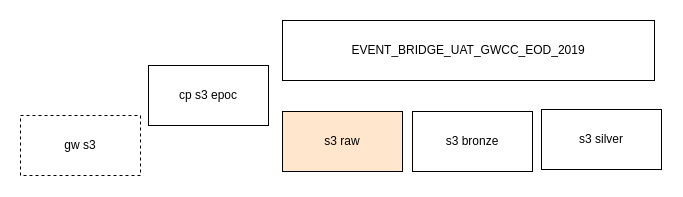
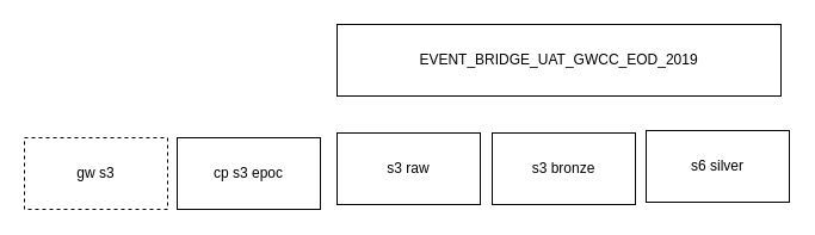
- <mxCell id="2" value="cp s3 epoc" style="rounded=0;whiteSpace=wrap;html=1;" parent="1" vertex="1"><mxGeometry x="148" y="65" width="120" height="60" as="geometry" /></mxCell>
+ <mxCell id="2" value="cp s3 epoc" style="rounded=0;whiteSpace=wrap;html=1;" parent="1" vertex="1"><mxGeometry x="148" y="115" width="120" height="60" as="geometry" /></mxCell>
- <mxCell id="7" value="s3 silver" style="rounded=0;whiteSpace=wrap;html=1;" parent="1" vertex="1"><mxGeometry x="541" y="109" width="120" height="60" as="geometry" /></mxCell>
+ <mxCell id="7" value="s6 silver" style="rounded=0;whiteSpace=wrap;html=1;" parent="1" vertex="1"><mxGeometry x="541" y="109" width="120" height="60" as="geometry" /></mxCell>
- <mxCell id="3" value="s3 raw" style="rounded=0;whiteSpace=wrap;html=1;fillColor=#ffe6cc;" parent="1" vertex="1"><mxGeometry x="282" y="111" width="120" height="60" as="geometry" /></mxCell>
+ <mxCell id="3" value="s3 raw" style="rounded=0;whiteSpace=wrap;html=1;" parent="1" vertex="1"><mxGeometry x="282" y="111" width="120" height="60" as="geometry" /></mxCell>
